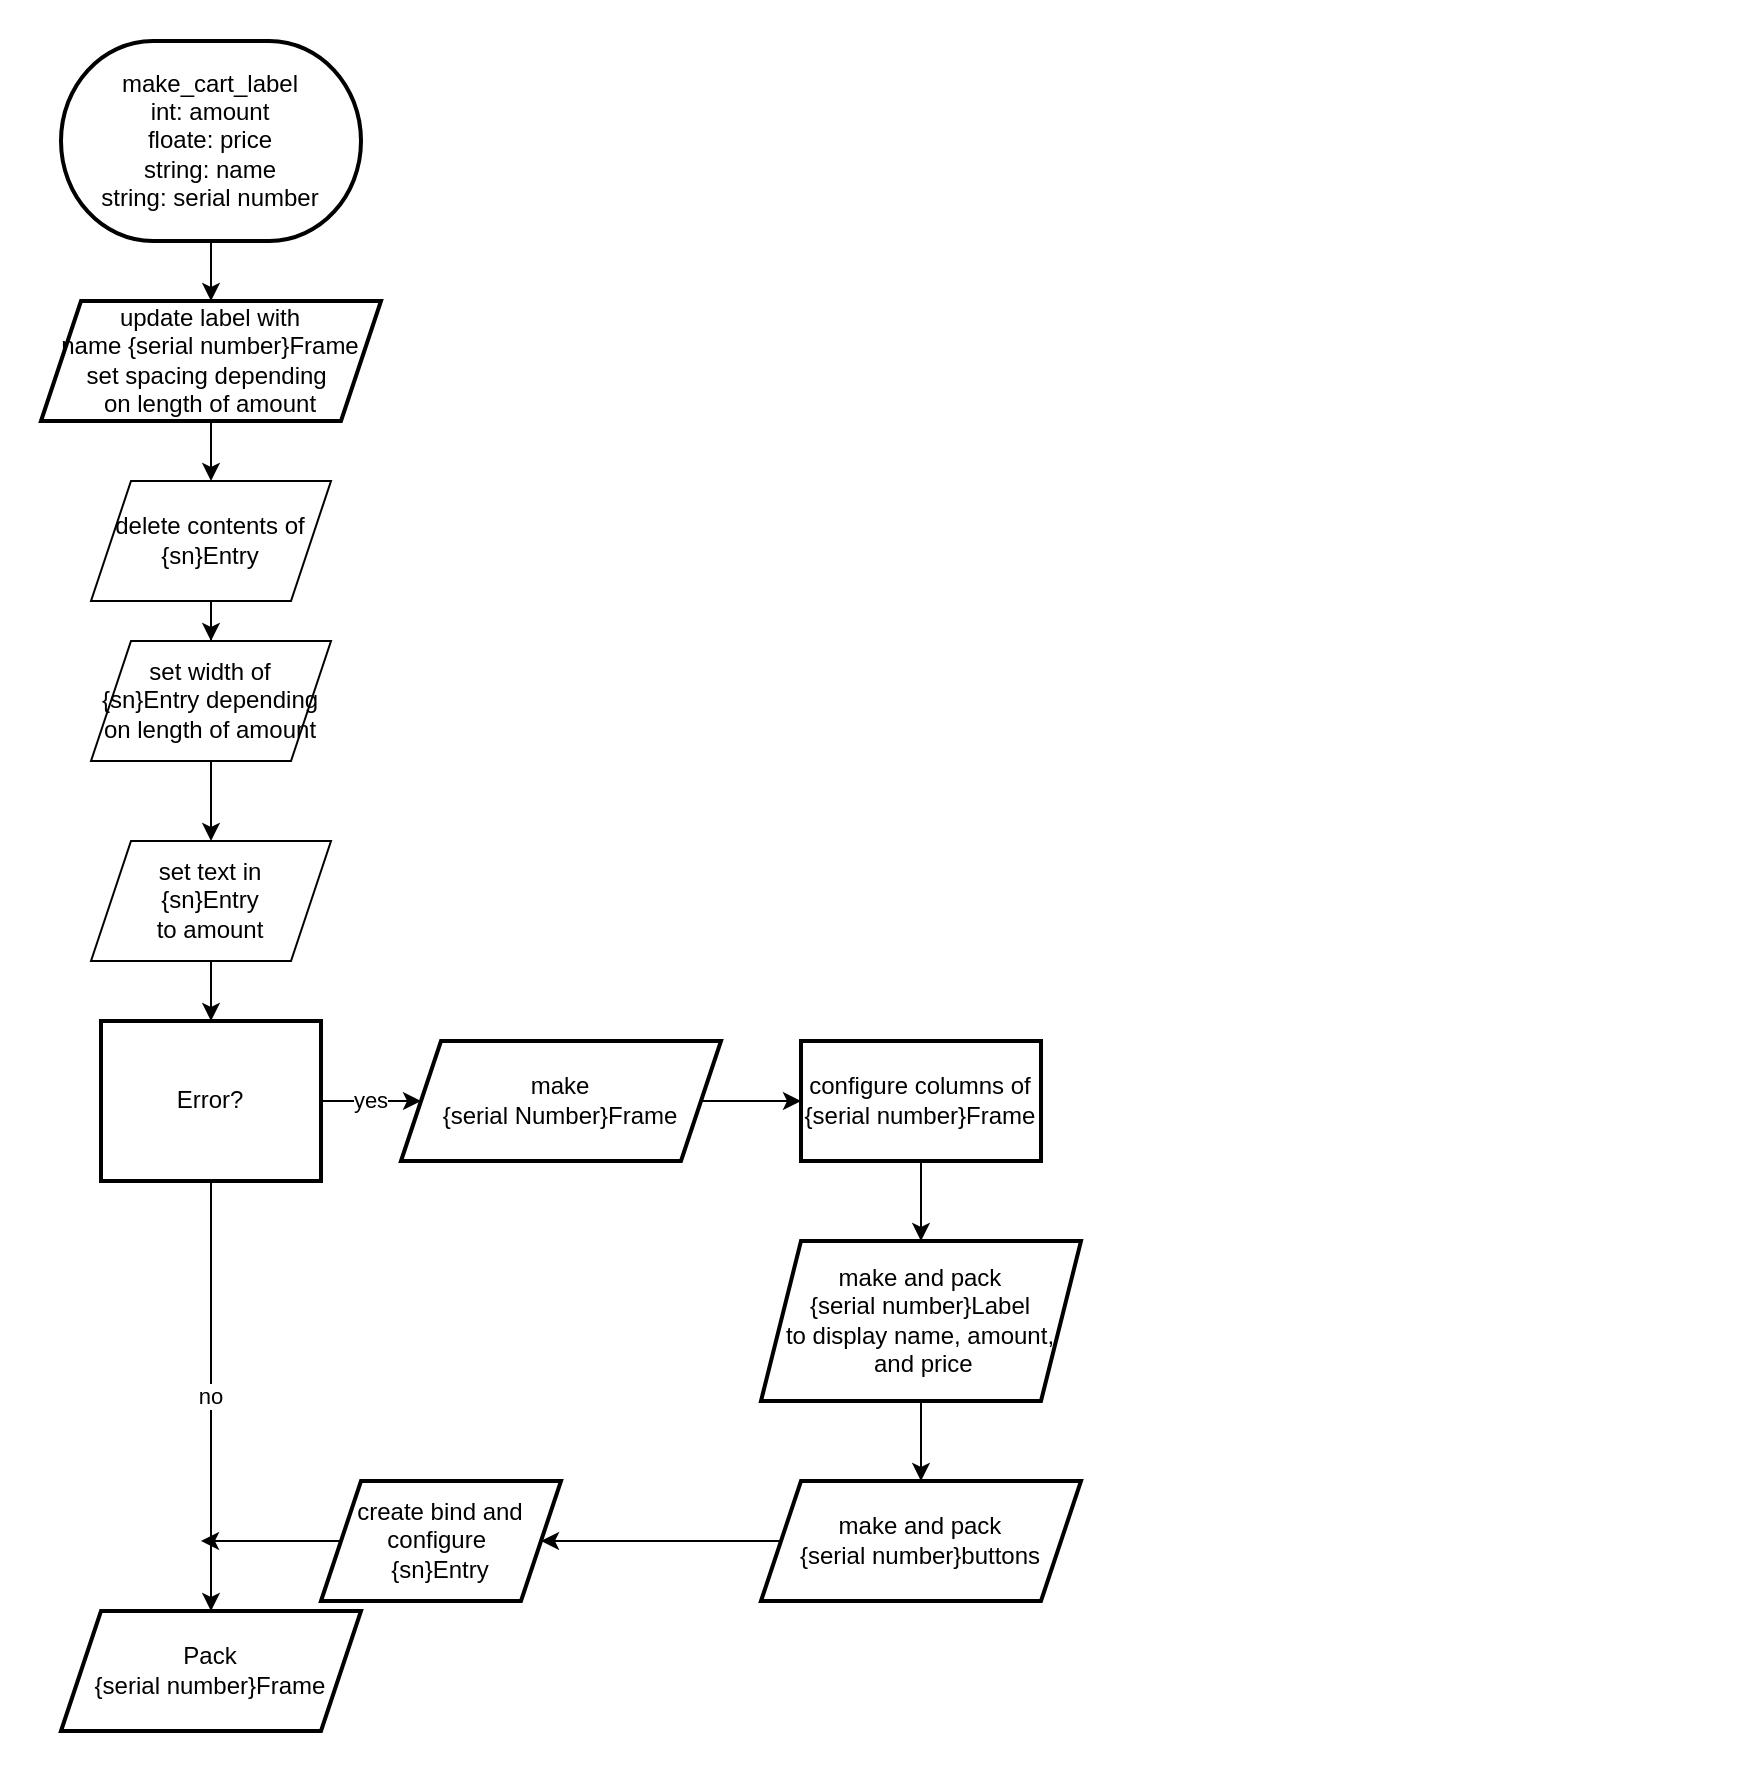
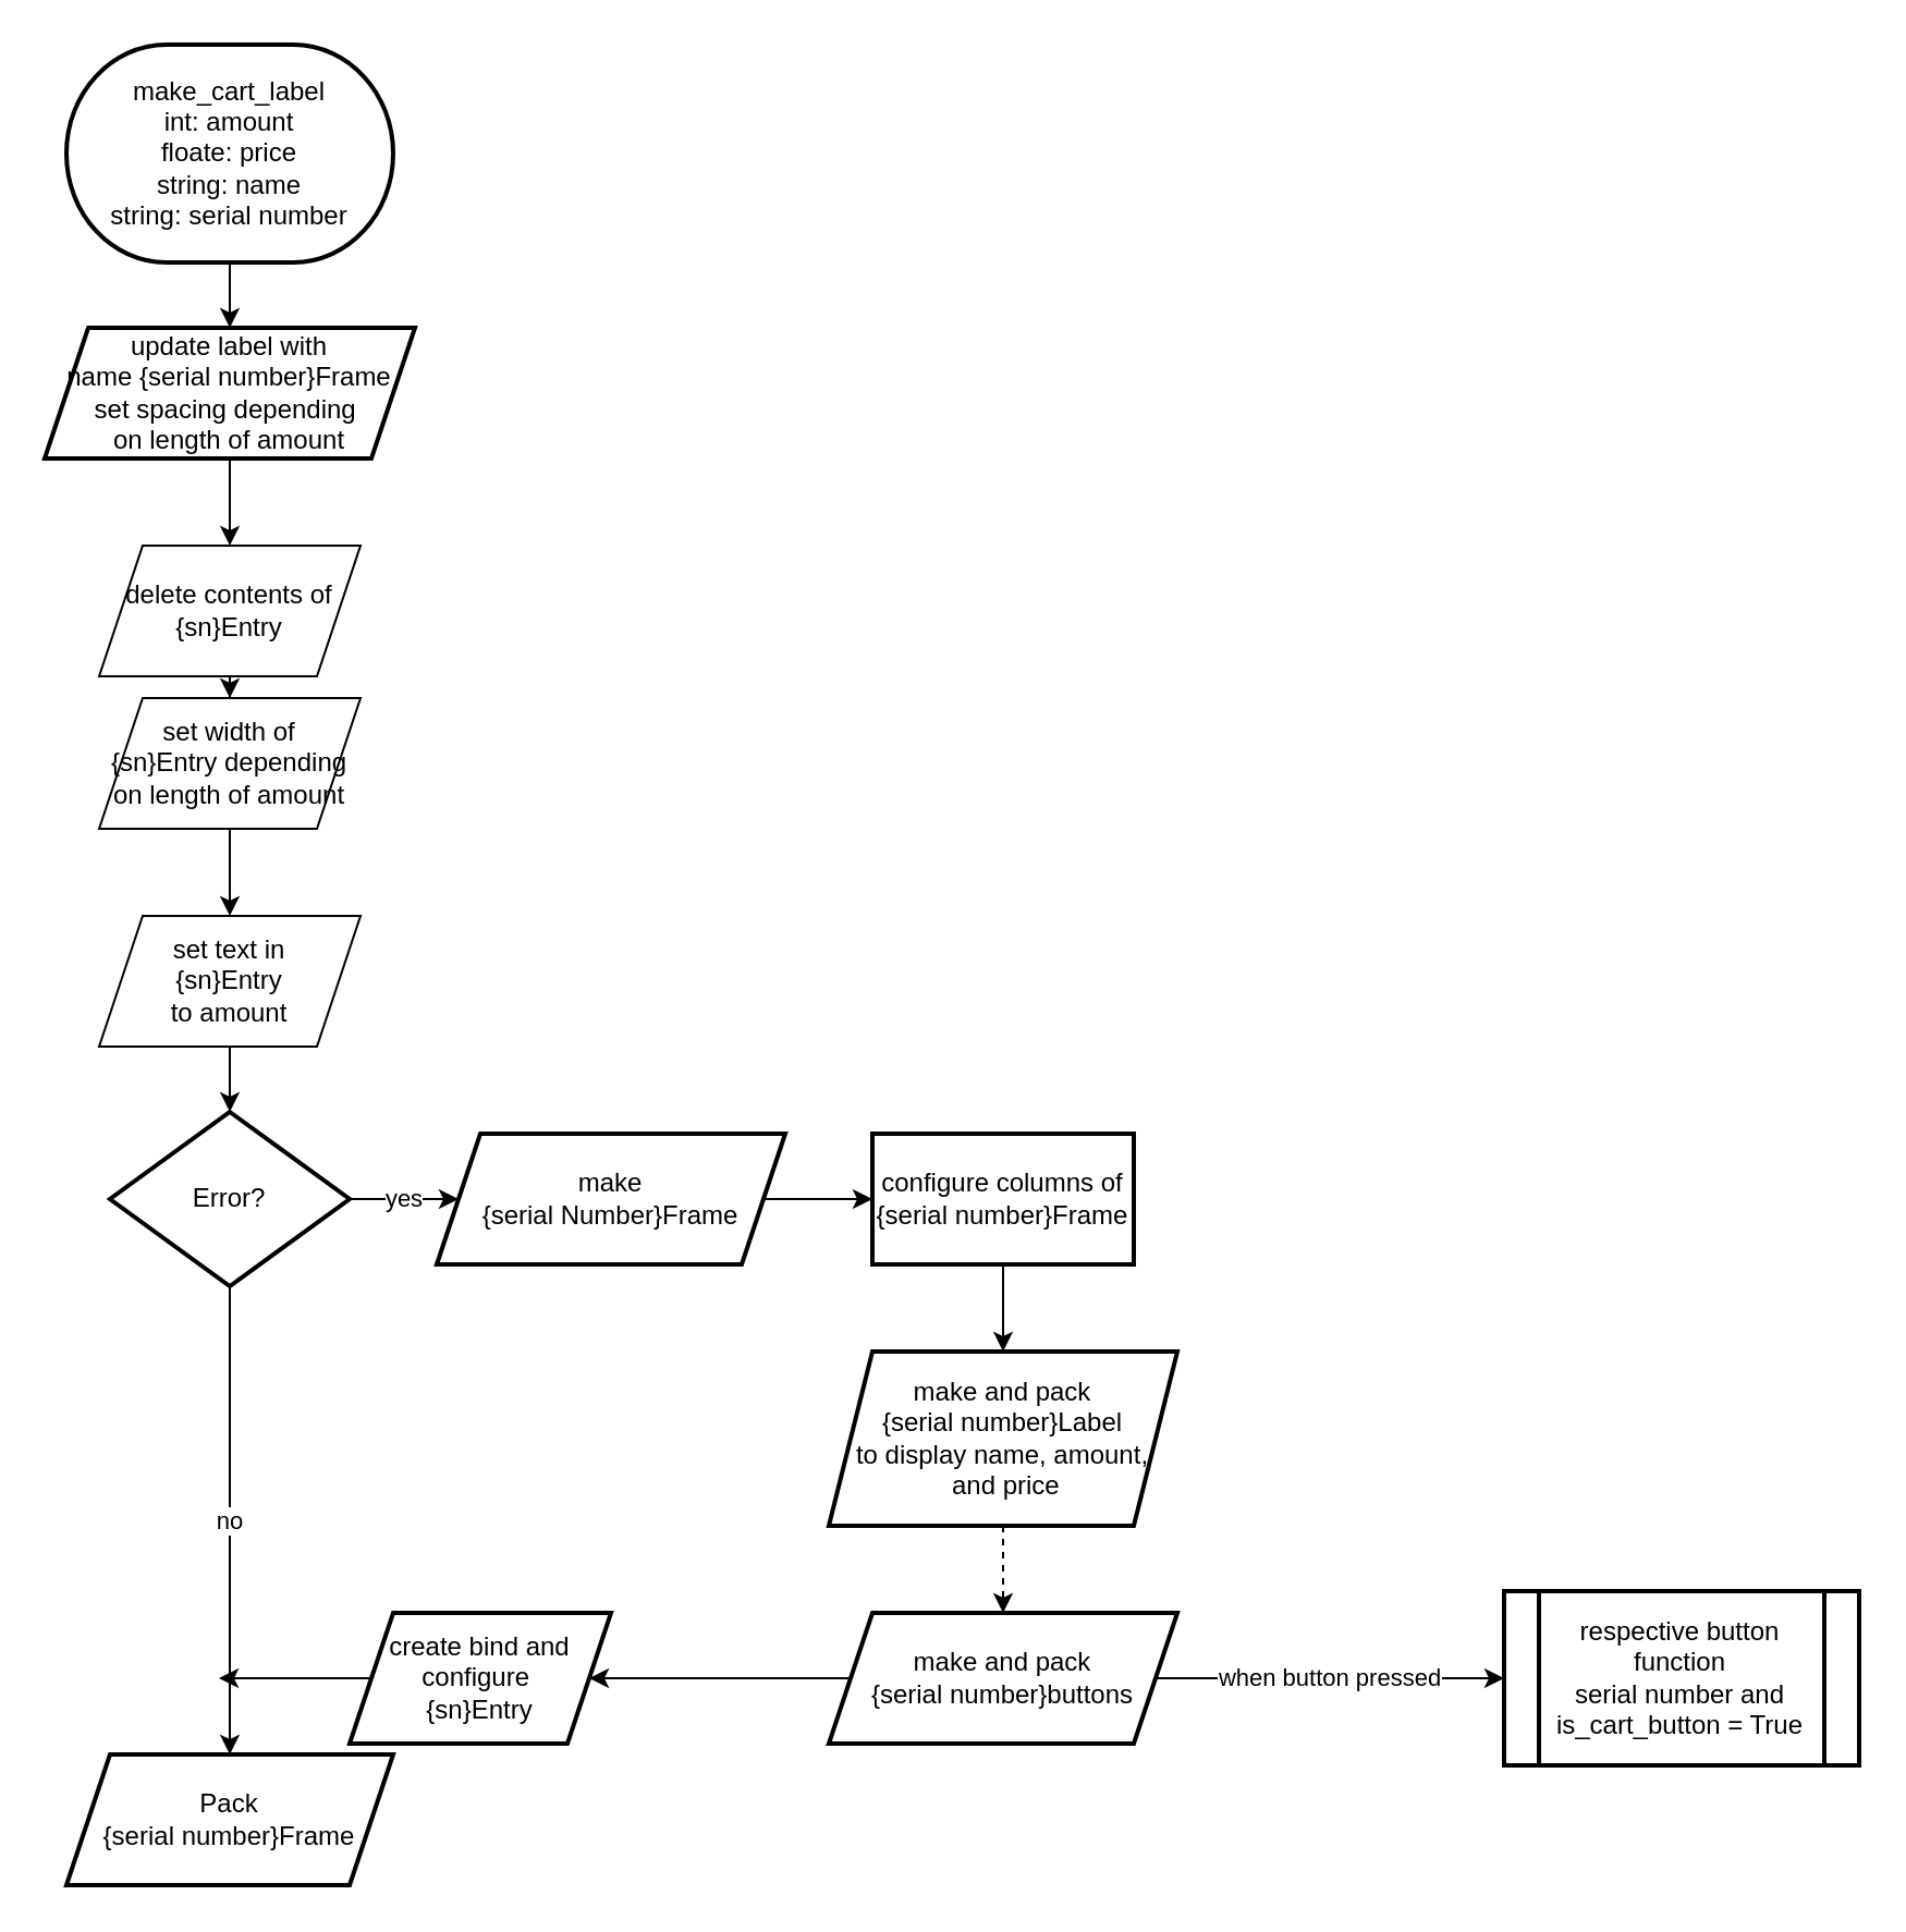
- <mxCell id="21" value="&lt;div&gt;delete contents of&lt;/div&gt;&lt;div&gt;{sn}Entry&lt;/div&gt;" style="shape=parallelogram;perimeter=parallelogramPerimeter;whiteSpace=wrap;html=1;fixedSize=1;" vertex="1" parent="1"><mxGeometry x="45" y="240" width="120" height="60" as="geometry" /></mxCell>
+ <mxCell id="21" value="&lt;div&gt;delete contents of&lt;/div&gt;&lt;div&gt;{sn}Entry&lt;/div&gt;" style="shape=parallelogram;perimeter=parallelogramPerimeter;whiteSpace=wrap;html=1;fixedSize=1;" vertex="1" parent="1"><mxGeometry x="45" y="250" width="120" height="60" as="geometry" /></mxCell>
- <mxCell id="8" value="Error?" style="whiteSpace=wrap;html=1;strokeWidth=2;rounded=0;" parent="1" vertex="1"><mxGeometry x="50" y="510" width="110" height="80" as="geometry" /></mxCell>
+ <mxCell id="8" value="Error?" style="rhombus;whiteSpace=wrap;html=1;strokeWidth=2;" parent="1" vertex="1"><mxGeometry x="50" y="510" width="110" height="80" as="geometry" /></mxCell>
- <mxCell id="14" value="" style="edgeStyle=orthogonalEdgeStyle;rounded=0;orthogonalLoop=1;jettySize=auto;html=1;" parent="1" source="15" target="18" edge="1"><mxGeometry relative="1" as="geometry" /></mxCell>
+ <mxCell id="14" value="" style="edgeStyle=orthogonalEdgeStyle;rounded=0;orthogonalLoop=1;jettySize=auto;html=1;dashed=1;" parent="1" source="15" target="18" edge="1"><mxGeometry relative="1" as="geometry" /></mxCell>
+ <mxCell id="16" value="when button pressed" style="edgeStyle=orthogonalEdgeStyle;rounded=0;orthogonalLoop=1;jettySize=auto;html=1;" parent="1" source="18" target="19" edge="1"><mxGeometry relative="1" as="geometry" /></mxCell>
+ <mxCell id="19" value="respective button function&lt;br&gt;&lt;div&gt;serial number and&lt;/div&gt;&lt;div&gt;is_cart_button = True&lt;br&gt;&lt;/div&gt;" style="shape=process;whiteSpace=wrap;html=1;backgroundOutline=1;strokeWidth=2;" parent="1" vertex="1"><mxGeometry x="690" y="730" width="163" height="80" as="geometry" /></mxCell>
